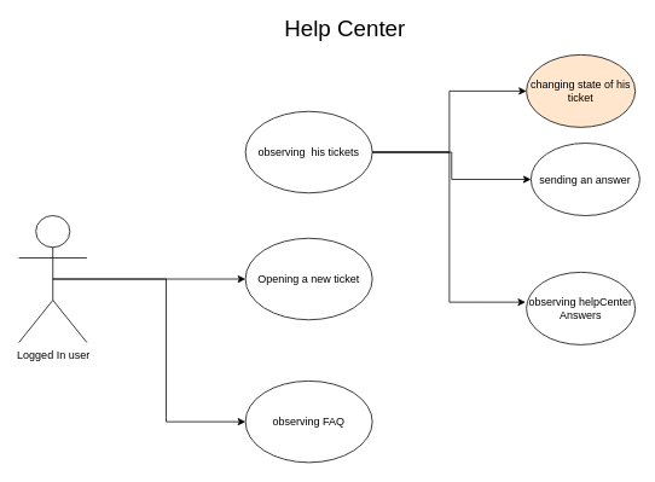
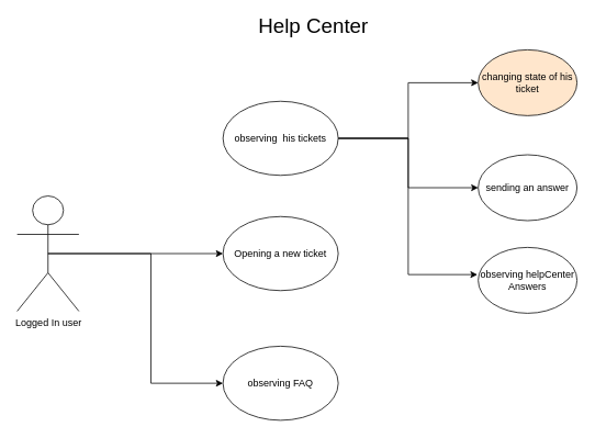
- <mxCell id="12" value="sending an answer" style="ellipse;whiteSpace=wrap;html=1;" vertex="1" parent="1"><mxGeometry x="585" y="157.5" width="120" height="80" as="geometry" /></mxCell>
+ <mxCell id="12" value="sending an answer" style="ellipse;whiteSpace=wrap;html=1;" vertex="1" parent="1"><mxGeometry x="580" y="187.5" width="120" height="80" as="geometry" /></mxCell>
